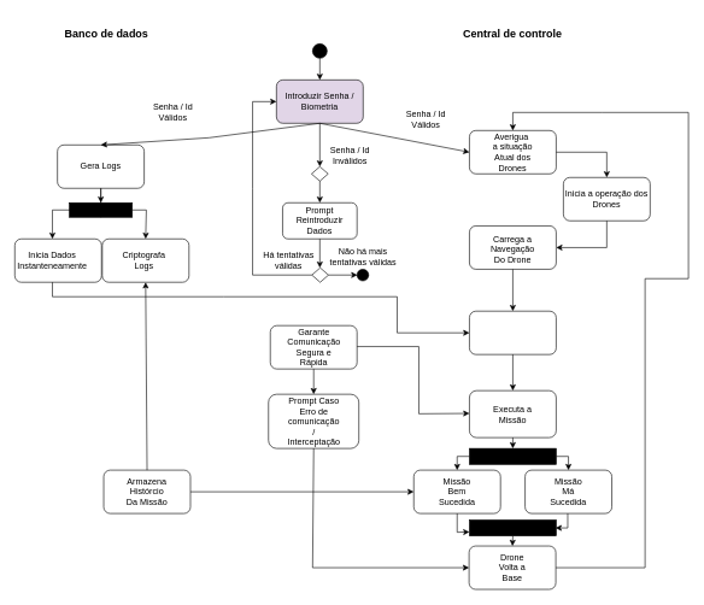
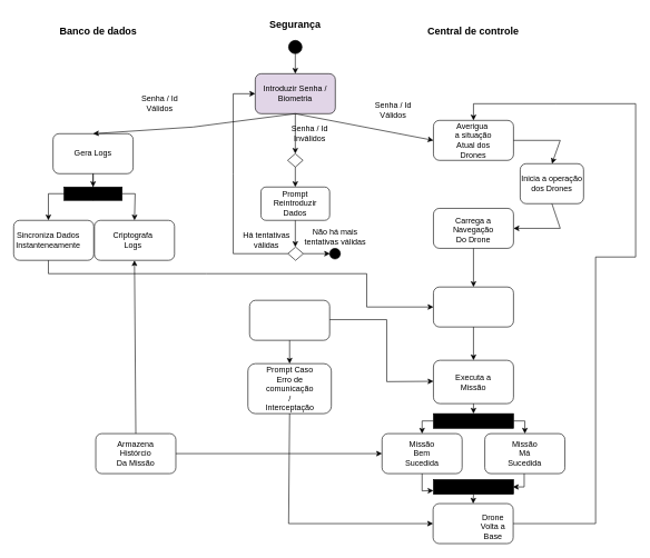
+ <mxCell id="2" value="Segurança" style="text;html=1;align=center;verticalAlign=middle;whiteSpace=wrap;rounded=0;fontSize=15;fontStyle=1" parent="1" vertex="1"><mxGeometry x="412" y="20" width="60" height="30" as="geometry" /></mxCell>
- <mxCell id="23" value="Senha / Id&lt;br&gt;Inválidos" style="text;html=1;align=center;verticalAlign=middle;whiteSpace=wrap;rounded=0;" vertex="1" parent="1"><mxGeometry x="453.5" y="200" width="60" height="30" as="geometry" /></mxCell>
+ <mxCell id="23" value="Senha / Id&lt;br&gt;Inválidos" style="text;html=1;align=center;verticalAlign=middle;whiteSpace=wrap;rounded=0;" vertex="1" parent="1"><mxGeometry x="433.5" y="185" width="60" height="30" as="geometry" /></mxCell>
- <mxCell id="6" value="Inicia a operação dos Drones" style="rounded=1;whiteSpace=wrap;html=1;" parent="1" vertex="1"><mxGeometry x="779" y="245" width="120" height="60" as="geometry" /></mxCell>
+ <mxCell id="6" value="Inicia a operação dos Drones" style="rounded=1;whiteSpace=wrap;html=1;" parent="1" vertex="1"><mxGeometry x="779" y="245" width="95" height="60" as="geometry" /></mxCell>
- <mxCell id="16" value="Inicia Dados Instanteneamente" style="text;html=1;align=center;verticalAlign=middle;whiteSpace=wrap;rounded=0;" vertex="1" parent="1"><mxGeometry x="42" y="345" width="60" height="30" as="geometry" /></mxCell>
+ <mxCell id="16" value="Sincroniza Dados Instanteneamente" style="text;html=1;align=center;verticalAlign=middle;whiteSpace=wrap;rounded=0;" vertex="1" parent="1"><mxGeometry x="42" y="345" width="60" height="30" as="geometry" /></mxCell>
- <mxCell id="47" value="Garante Comunicação Segura e Rápida" style="text;html=1;align=center;verticalAlign=middle;whiteSpace=wrap;rounded=0;" vertex="1" parent="1"><mxGeometry x="403.5" y="465" width="60" height="30" as="geometry" /></mxCell>
- <mxCell id="53" value="Drone Volta a Base" style="text;html=1;align=center;verticalAlign=middle;whiteSpace=wrap;rounded=0;" vertex="1" parent="1"><mxGeometry x="682" y="770" width="53" height="30" as="geometry" /></mxCell>
+ <mxCell id="53" value="Drone Volta a Base" style="text;html=1;align=center;verticalAlign=middle;whiteSpace=wrap;rounded=0;" vertex="1" parent="1"><mxGeometry x="712" y="775" width="53" height="30" as="geometry" /></mxCell>
